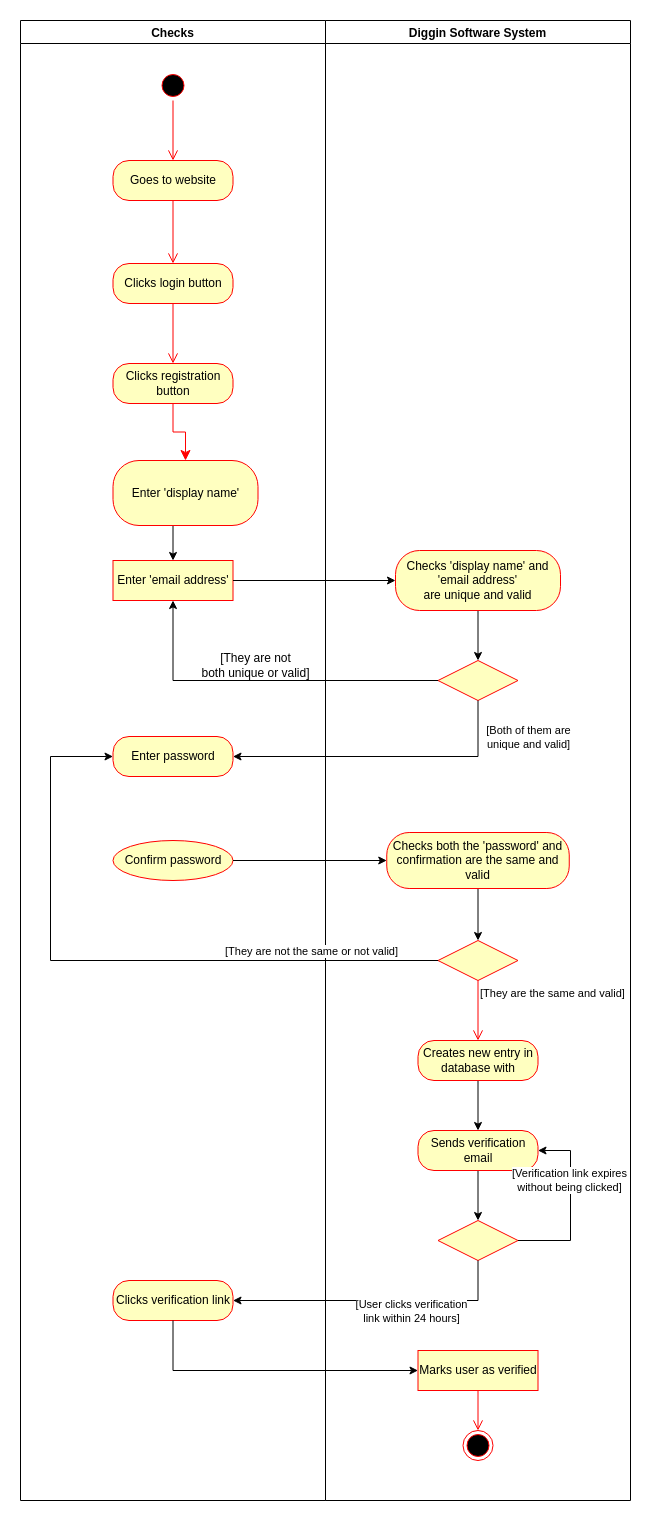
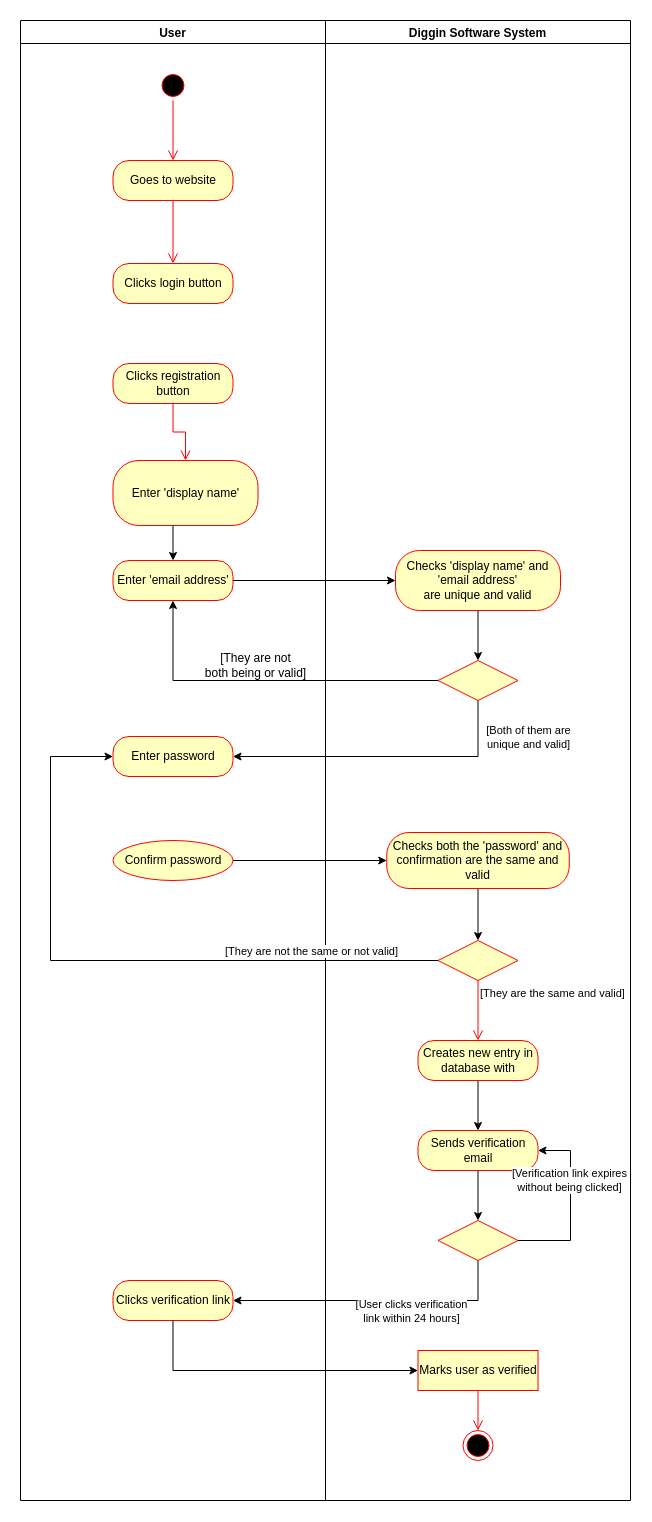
- <mxCell id="2" value="Checks" style="swimlane;align=center;" parent="1" vertex="1"><mxGeometry x="20" y="20" width="305" height="1480" as="geometry" /></mxCell>
+ <mxCell id="2" value="User" style="swimlane;align=center;" parent="1" vertex="1"><mxGeometry x="20" y="20" width="305" height="1480" as="geometry" /></mxCell>
- <mxCell id="8" value="" style="edgeStyle=orthogonalEdgeStyle;html=1;verticalAlign=bottom;endArrow=open;endSize=8;strokeColor=#ff0000;rounded=0;entryX=0.5;entryY=0;entryDx=0;entryDy=0;" parent="2" source="7" target="9" edge="1"><mxGeometry relative="1" as="geometry"><mxPoint x="135" y="343" as="targetPoint" /></mxGeometry></mxCell>
- <mxCell id="10" value="" style="edgeStyle=orthogonalEdgeStyle;html=1;verticalAlign=bottom;endArrow=classic;endSize=8;strokeColor=#ff0000;rounded=0;entryX=0.5;entryY=0;entryDx=0;entryDy=0;" parent="2" source="9" target="12" edge="1"><mxGeometry relative="1" as="geometry"><mxPoint x="135" y="443" as="targetPoint" /></mxGeometry></mxCell>
+ <mxCell id="10" value="" style="edgeStyle=orthogonalEdgeStyle;html=1;verticalAlign=bottom;endArrow=open;endSize=8;strokeColor=#ff0000;rounded=0;entryX=0.5;entryY=0;entryDx=0;entryDy=0;" parent="2" source="9" target="12" edge="1"><mxGeometry relative="1" as="geometry"><mxPoint x="135" y="443" as="targetPoint" /></mxGeometry></mxCell>
- <mxCell id="13" value="Enter 'email address'" style="whiteSpace=wrap;html=1;arcSize=40;fontColor=#000000;fillColor=#ffffc0;strokeColor=#ff0000;rounded=0;" parent="2" vertex="1"><mxGeometry x="92.5" y="540" width="120" height="40" as="geometry" /></mxCell>
+ <mxCell id="13" value="Enter 'email address'" style="rounded=1;whiteSpace=wrap;html=1;arcSize=40;fontColor=#000000;fillColor=#ffffc0;strokeColor=#ff0000;" parent="2" vertex="1"><mxGeometry x="92.5" y="540" width="120" height="40" as="geometry" /></mxCell>
- <mxCell id="21" value="&lt;div&gt;[They are not &lt;br&gt;&lt;/div&gt;&lt;div&gt;both unique or valid]&lt;/div&gt;" style="text;html=1;align=center;verticalAlign=middle;resizable=0;points=[];autosize=1;strokeColor=none;fillColor=none;" parent="17" vertex="1"><mxGeometry x="-135" y="630" width="130" height="30" as="geometry" /></mxCell>
+ <mxCell id="21" value="&lt;div&gt;[They are not &lt;br&gt;&lt;/div&gt;&lt;div&gt;both being or valid]&lt;/div&gt;" style="text;html=1;align=center;verticalAlign=middle;resizable=0;points=[];autosize=1;strokeColor=none;fillColor=none;" parent="17" vertex="1"><mxGeometry x="-135" y="630" width="130" height="30" as="geometry" /></mxCell>
